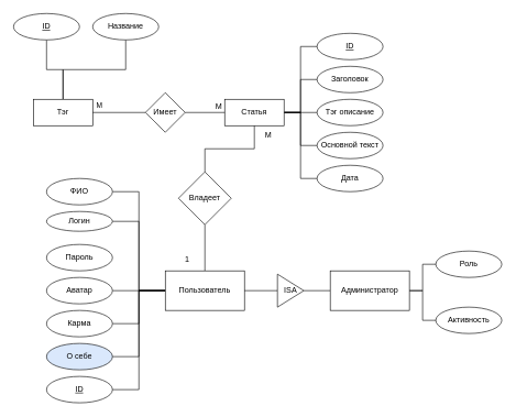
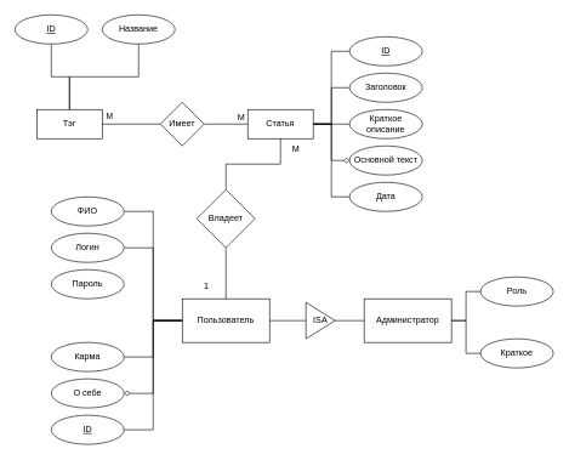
- <mxCell id="46" value="Тэг описание" style="ellipse;whiteSpace=wrap;html=1;" parent="1" vertex="1"><mxGeometry x="480" y="150" width="100" height="40" as="geometry" /></mxCell>
+ <mxCell id="46" value="Краткое описание" style="ellipse;whiteSpace=wrap;html=1;" parent="1" vertex="1"><mxGeometry x="480" y="150" width="100" height="40" as="geometry" /></mxCell>
- <mxCell id="17" style="edgeStyle=orthogonalEdgeStyle;rounded=0;orthogonalLoop=1;jettySize=auto;html=1;entryX=0;entryY=0.5;entryDx=0;entryDy=0;endArrow=none;endFill=0;" parent="1" source="19" target="47" edge="1"><mxGeometry relative="1" as="geometry" /></mxCell>
+ <mxCell id="17" style="edgeStyle=orthogonalEdgeStyle;rounded=0;orthogonalLoop=1;jettySize=auto;html=1;entryX=0;entryY=0.5;entryDx=0;entryDy=0;endArrow=diamond;endFill=0;" parent="1" source="19" target="47" edge="1"><mxGeometry relative="1" as="geometry" /></mxCell>
- <mxCell id="24" value="Логин" style="ellipse;whiteSpace=wrap;html=1;" parent="1" vertex="1"><mxGeometry x="70" y="320" width="100" height="30" as="geometry" /></mxCell>
+ <mxCell id="24" value="Логин" style="ellipse;whiteSpace=wrap;html=1;" parent="1" vertex="1"><mxGeometry x="70" y="320" width="100" height="40" as="geometry" /></mxCell>
- <mxCell id="26" value="Аватар" style="ellipse;whiteSpace=wrap;html=1;" parent="1" vertex="1"><mxGeometry x="70" y="420" width="100" height="40" as="geometry" /></mxCell>
- <mxCell id="2" style="edgeStyle=orthogonalEdgeStyle;rounded=0;orthogonalLoop=1;jettySize=auto;html=1;entryX=1;entryY=0.5;entryDx=0;entryDy=0;endArrow=none;endFill=0;" parent="1" source="9" target="26" edge="1"><mxGeometry relative="1" as="geometry" /></mxCell>
- <mxCell id="32" value="Активность" style="ellipse;whiteSpace=wrap;html=1;" parent="1" vertex="1"><mxGeometry x="660" y="465" width="100" height="40" as="geometry" /></mxCell>
+ <mxCell id="32" value="Краткое" style="ellipse;whiteSpace=wrap;html=1;" parent="1" vertex="1"><mxGeometry x="660" y="465" width="100" height="40" as="geometry" /></mxCell>
- <mxCell id="28" value="О себе" style="ellipse;whiteSpace=wrap;html=1;fillColor=#dae8fc;" parent="1" vertex="1"><mxGeometry x="70" y="520" width="100" height="40" as="geometry" /></mxCell>
+ <mxCell id="28" value="О себе" style="ellipse;whiteSpace=wrap;html=1;" parent="1" vertex="1"><mxGeometry x="70" y="520" width="100" height="40" as="geometry" /></mxCell>
- <mxCell id="4" style="edgeStyle=orthogonalEdgeStyle;rounded=0;orthogonalLoop=1;jettySize=auto;html=1;entryX=1;entryY=0.5;entryDx=0;entryDy=0;endArrow=none;endFill=0;" parent="1" source="9" target="28" edge="1"><mxGeometry relative="1" as="geometry" /></mxCell>
+ <mxCell id="4" style="edgeStyle=orthogonalEdgeStyle;rounded=0;orthogonalLoop=1;jettySize=auto;html=1;entryX=1;entryY=0.5;entryDx=0;entryDy=0;endArrow=diamond;endFill=0;" parent="1" source="9" target="28" edge="1"><mxGeometry relative="1" as="geometry" /></mxCell>
